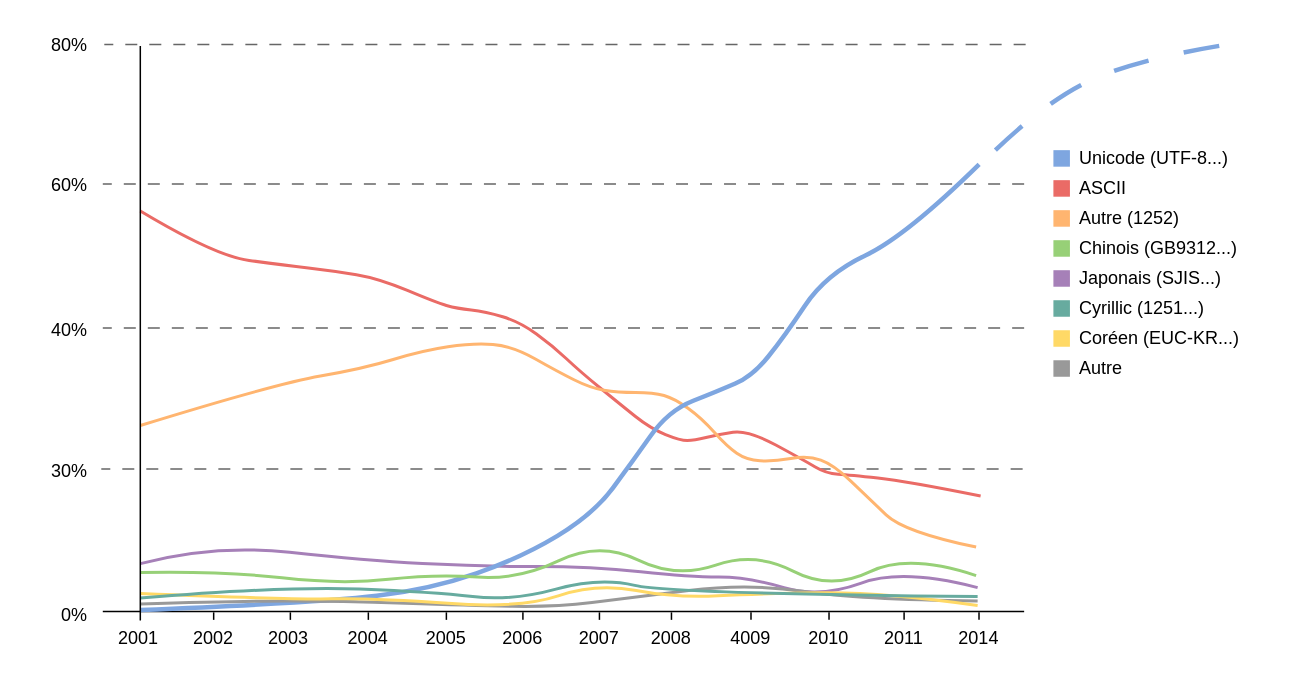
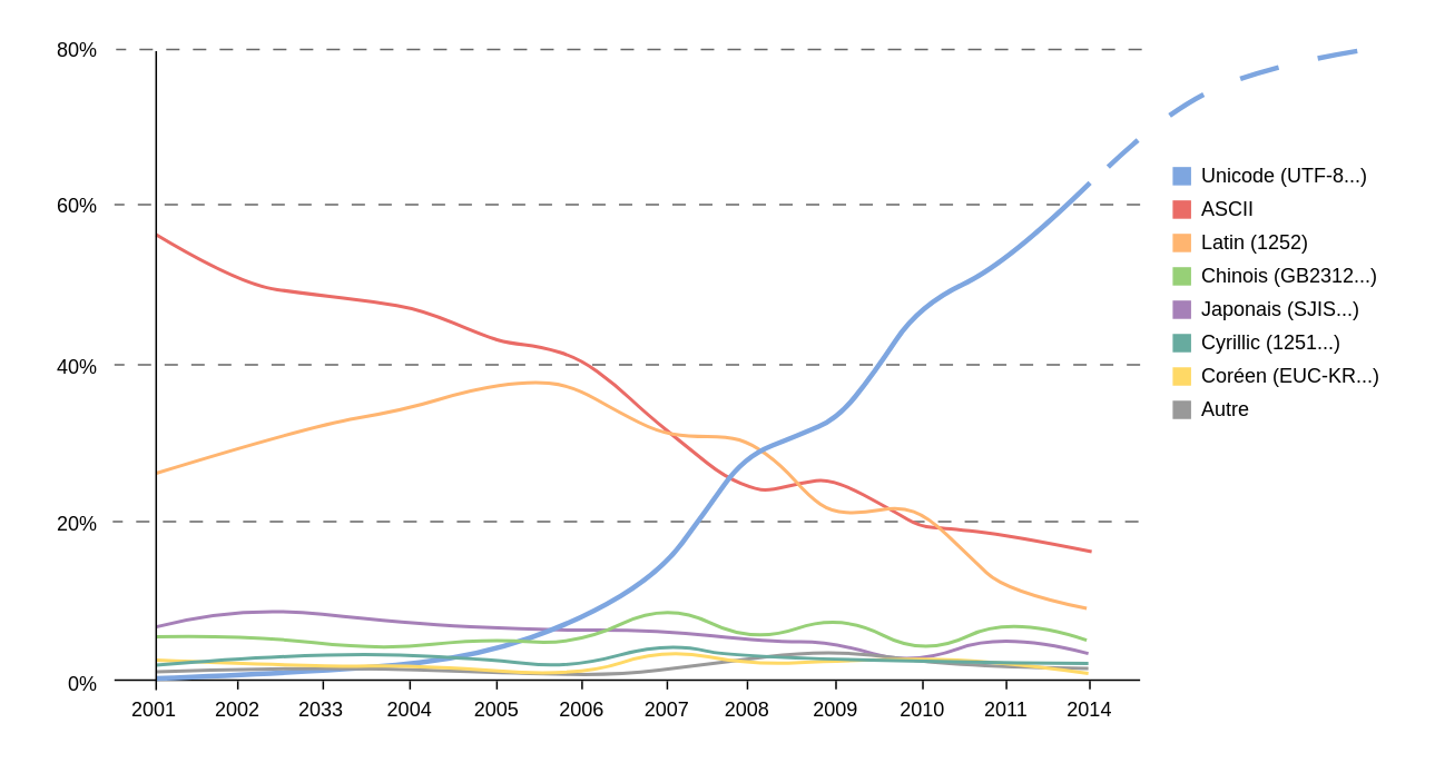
- <mxCell id="20" value="Autre (1252)" style="text;strokeColor=none;align=left;fillColor=none;html=1;verticalAlign=middle;whiteSpace=wrap;rounded=0;" vertex="1" parent="1"><mxGeometry x="717" y="130" width="120" height="30" as="geometry" /></mxCell>
+ <mxCell id="20" value="Latin (1252)" style="text;strokeColor=none;align=left;fillColor=none;html=1;verticalAlign=middle;whiteSpace=wrap;rounded=0;" vertex="1" parent="1"><mxGeometry x="717" y="130" width="120" height="30" as="geometry" /></mxCell>
- <mxCell id="22" value="Chinois (GB9312...)" style="text;strokeColor=none;align=left;fillColor=none;html=1;verticalAlign=middle;whiteSpace=wrap;rounded=0;" vertex="1" parent="1"><mxGeometry x="717" y="150" width="120" height="30" as="geometry" /></mxCell>
+ <mxCell id="22" value="Chinois (GB2312...)" style="text;strokeColor=none;align=left;fillColor=none;html=1;verticalAlign=middle;whiteSpace=wrap;rounded=0;" vertex="1" parent="1"><mxGeometry x="717" y="150" width="120" height="30" as="geometry" /></mxCell>
- <mxCell id="44" value="30%" style="text;strokeColor=none;align=right;fillColor=none;html=1;verticalAlign=middle;whiteSpace=wrap;rounded=0;" vertex="1" parent="1"><mxGeometry x="20" y="304" width="40" height="20" as="geometry" /></mxCell>
+ <mxCell id="44" value="20%" style="text;strokeColor=none;align=right;fillColor=none;html=1;verticalAlign=middle;whiteSpace=wrap;rounded=0;" vertex="1" parent="1"><mxGeometry x="20" y="304" width="40" height="20" as="geometry" /></mxCell>
- <mxCell id="33" value="2003" style="text;strokeColor=none;align=center;fillColor=none;html=1;verticalAlign=middle;whiteSpace=wrap;rounded=0;" vertex="1" parent="1"><mxGeometry x="172" y="415" width="40" height="20" as="geometry" /></mxCell>
+ <mxCell id="33" value="2033" style="text;strokeColor=none;align=center;fillColor=none;html=1;verticalAlign=middle;whiteSpace=wrap;rounded=0;" vertex="1" parent="1"><mxGeometry x="172" y="415" width="40" height="20" as="geometry" /></mxCell>
- <mxCell id="39" value="4009" style="text;strokeColor=none;align=center;fillColor=none;html=1;verticalAlign=middle;whiteSpace=wrap;rounded=0;" vertex="1" parent="1"><mxGeometry x="480" y="415" width="40" height="20" as="geometry" /></mxCell>
+ <mxCell id="39" value="2009" style="text;strokeColor=none;align=center;fillColor=none;html=1;verticalAlign=middle;whiteSpace=wrap;rounded=0;" vertex="1" parent="1"><mxGeometry x="480" y="415" width="40" height="20" as="geometry" /></mxCell>
